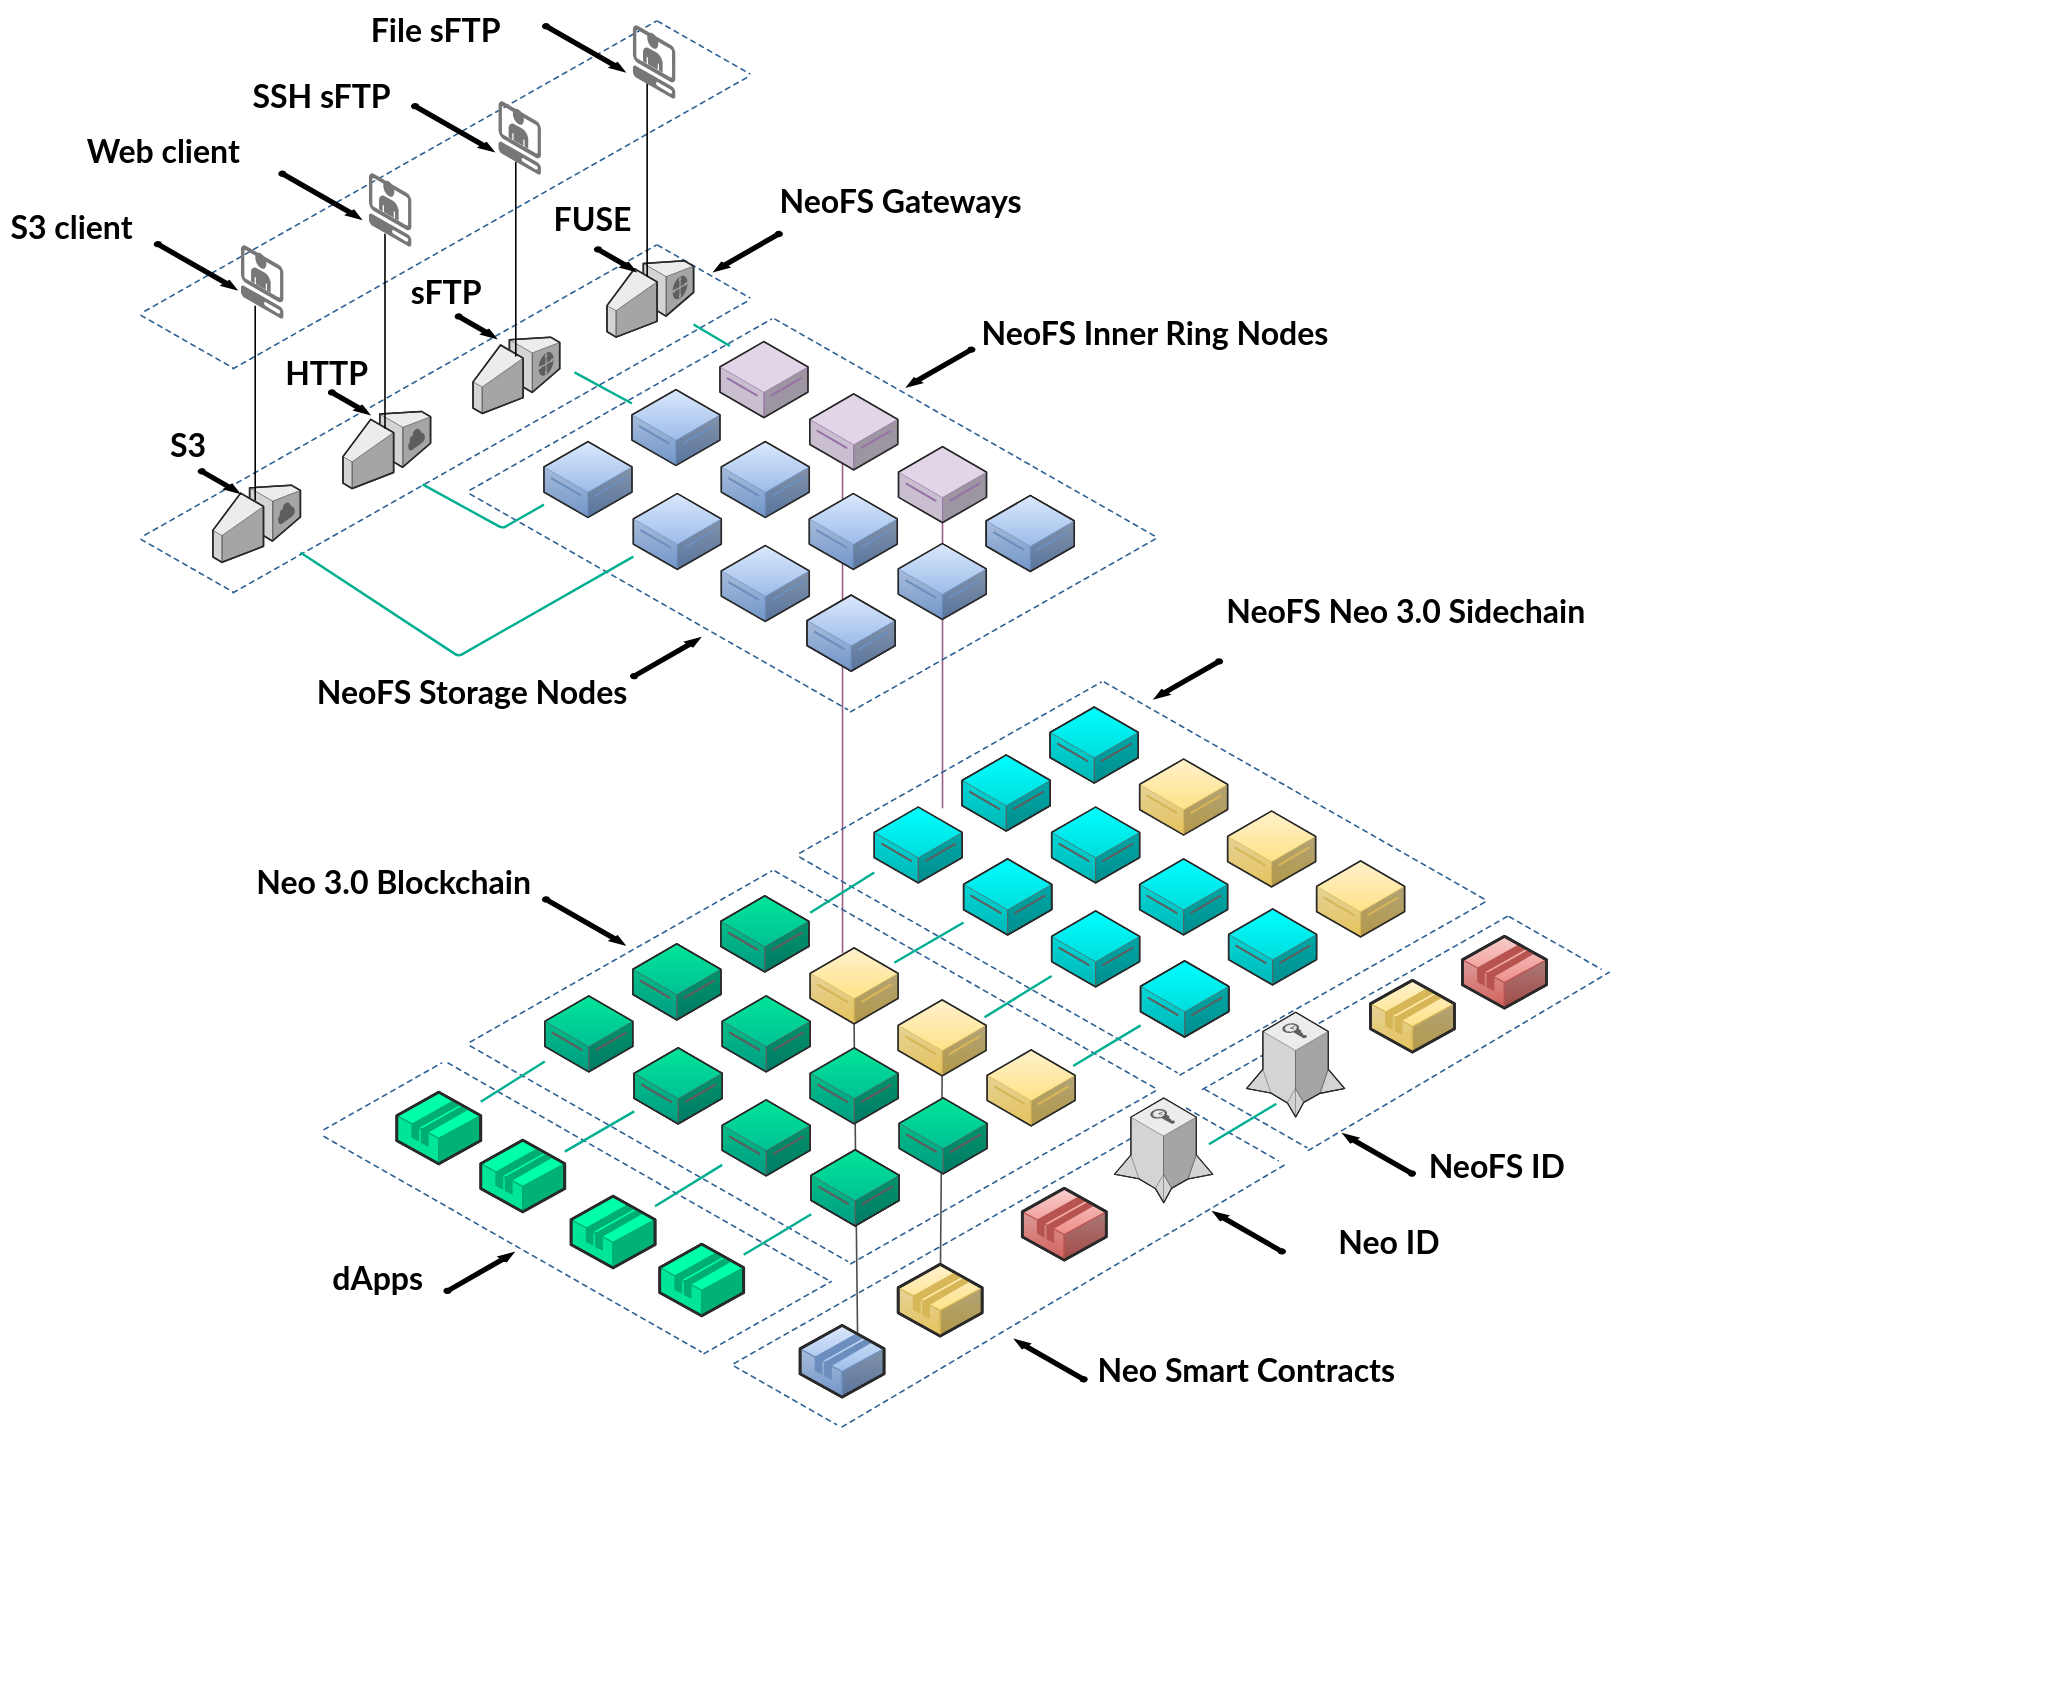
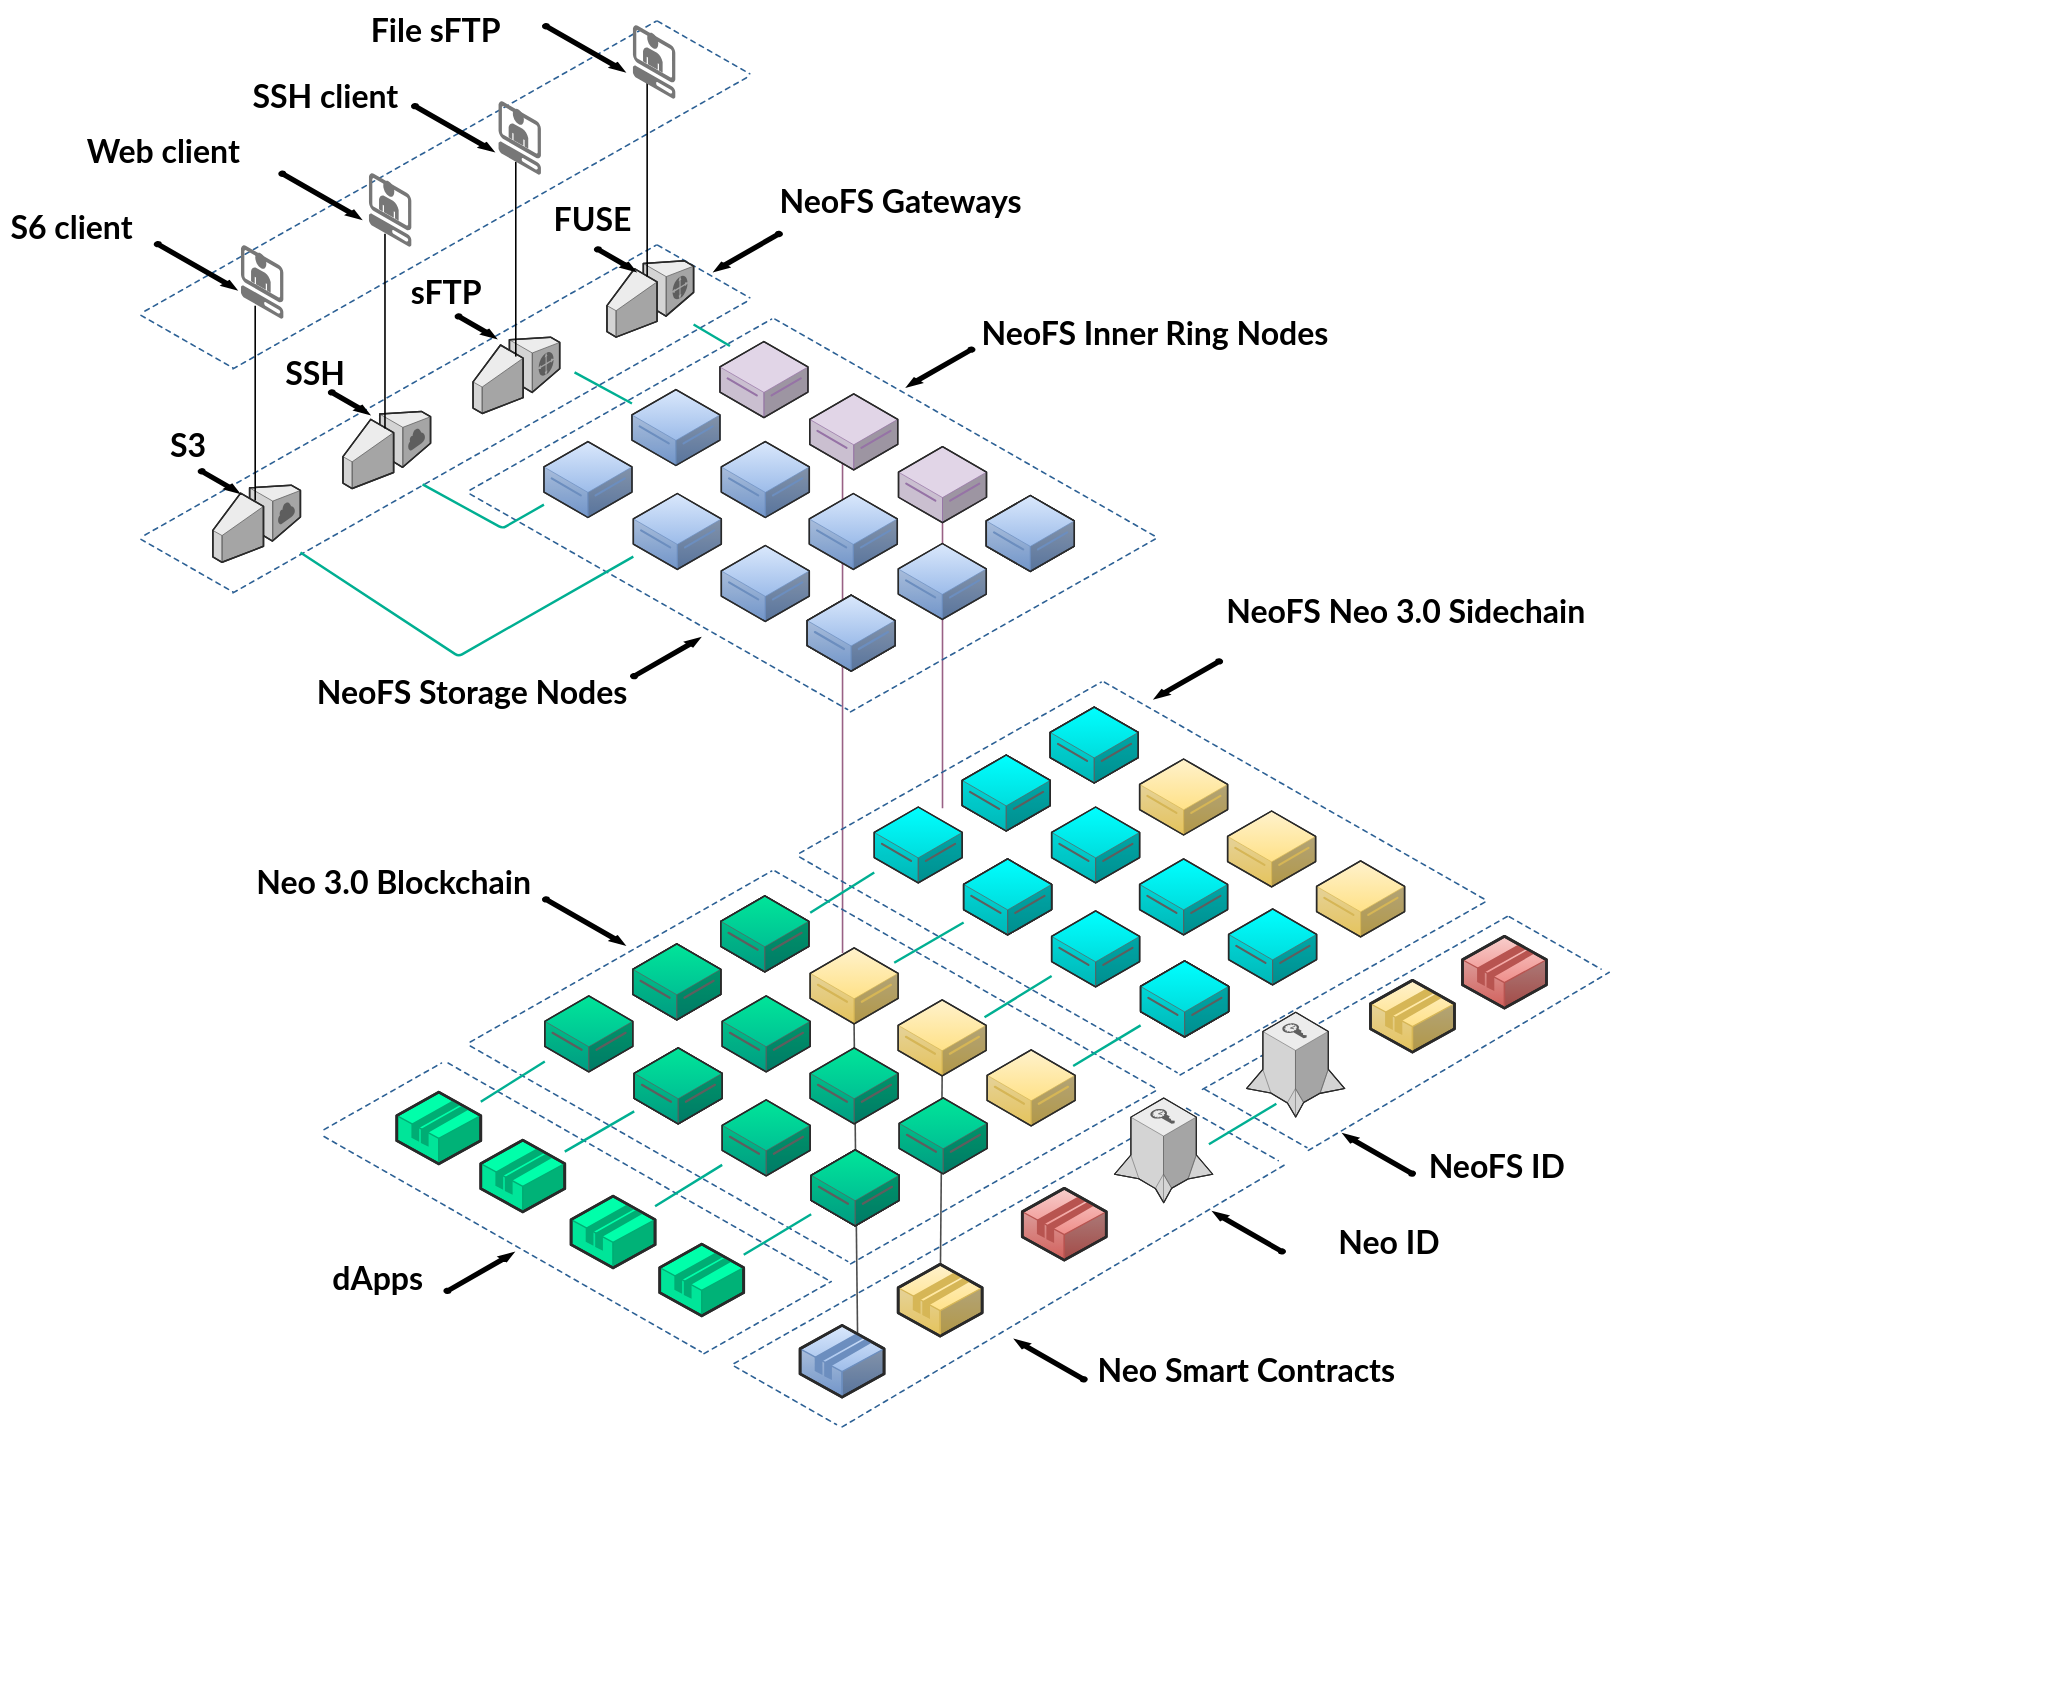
- <mxCell id="116" value="&lt;h1&gt;&lt;span style=&quot;font-size: 80px&quot;&gt;SSH sFTP&lt;/span&gt;&lt;/h1&gt;" style="text;html=1;spacing=5;spacingTop=-20;whiteSpace=wrap;overflow=hidden;rounded=0;fillColor=none;fontFamily=Lato;" parent="1" vertex="1"><mxGeometry x="626" y="183.52" width="422.24" height="89" as="geometry" /></mxCell>
+ <mxCell id="116" value="&lt;h1&gt;&lt;span style=&quot;font-size: 80px&quot;&gt;SSH client&lt;/span&gt;&lt;/h1&gt;" style="text;html=1;spacing=5;spacingTop=-20;whiteSpace=wrap;overflow=hidden;rounded=0;fillColor=none;fontFamily=Lato;" parent="1" vertex="1"><mxGeometry x="626" y="183.52" width="422.24" height="89" as="geometry" /></mxCell>
- <mxCell id="120" value="&lt;h1&gt;&lt;span style=&quot;font-size: 80px&quot;&gt;S3 client&lt;/span&gt;&lt;/h1&gt;" style="text;html=1;spacing=5;spacingTop=-20;whiteSpace=wrap;overflow=hidden;rounded=0;fillColor=none;fontFamily=Lato;" parent="1" vertex="1"><mxGeometry x="20.8" y="512.2" width="422.24" height="89" as="geometry" /></mxCell>
+ <mxCell id="120" value="&lt;h1&gt;&lt;span style=&quot;font-size: 80px&quot;&gt;S6 client&lt;/span&gt;&lt;/h1&gt;" style="text;html=1;spacing=5;spacingTop=-20;whiteSpace=wrap;overflow=hidden;rounded=0;fillColor=none;fontFamily=Lato;" parent="1" vertex="1"><mxGeometry x="20.8" y="512.2" width="422.24" height="89" as="geometry" /></mxCell>
- <mxCell id="112" value="&lt;h1&gt;&lt;span style=&quot;font-size: 80px&quot;&gt;HTTP&lt;/span&gt;&lt;/h1&gt;" style="text;html=1;spacing=5;spacingTop=-20;whiteSpace=wrap;overflow=hidden;rounded=0;fillColor=none;fontFamily=Lato;" parent="1" vertex="1"><mxGeometry x="708.15" y="876" width="222.48" height="89" as="geometry" /></mxCell>
+ <mxCell id="112" value="&lt;h1&gt;&lt;span style=&quot;font-size: 80px&quot;&gt;SSH&lt;/span&gt;&lt;/h1&gt;" style="text;html=1;spacing=5;spacingTop=-20;whiteSpace=wrap;overflow=hidden;rounded=0;fillColor=none;fontFamily=Lato;" parent="1" vertex="1"><mxGeometry x="708.15" y="876" width="222.48" height="89" as="geometry" /></mxCell>
